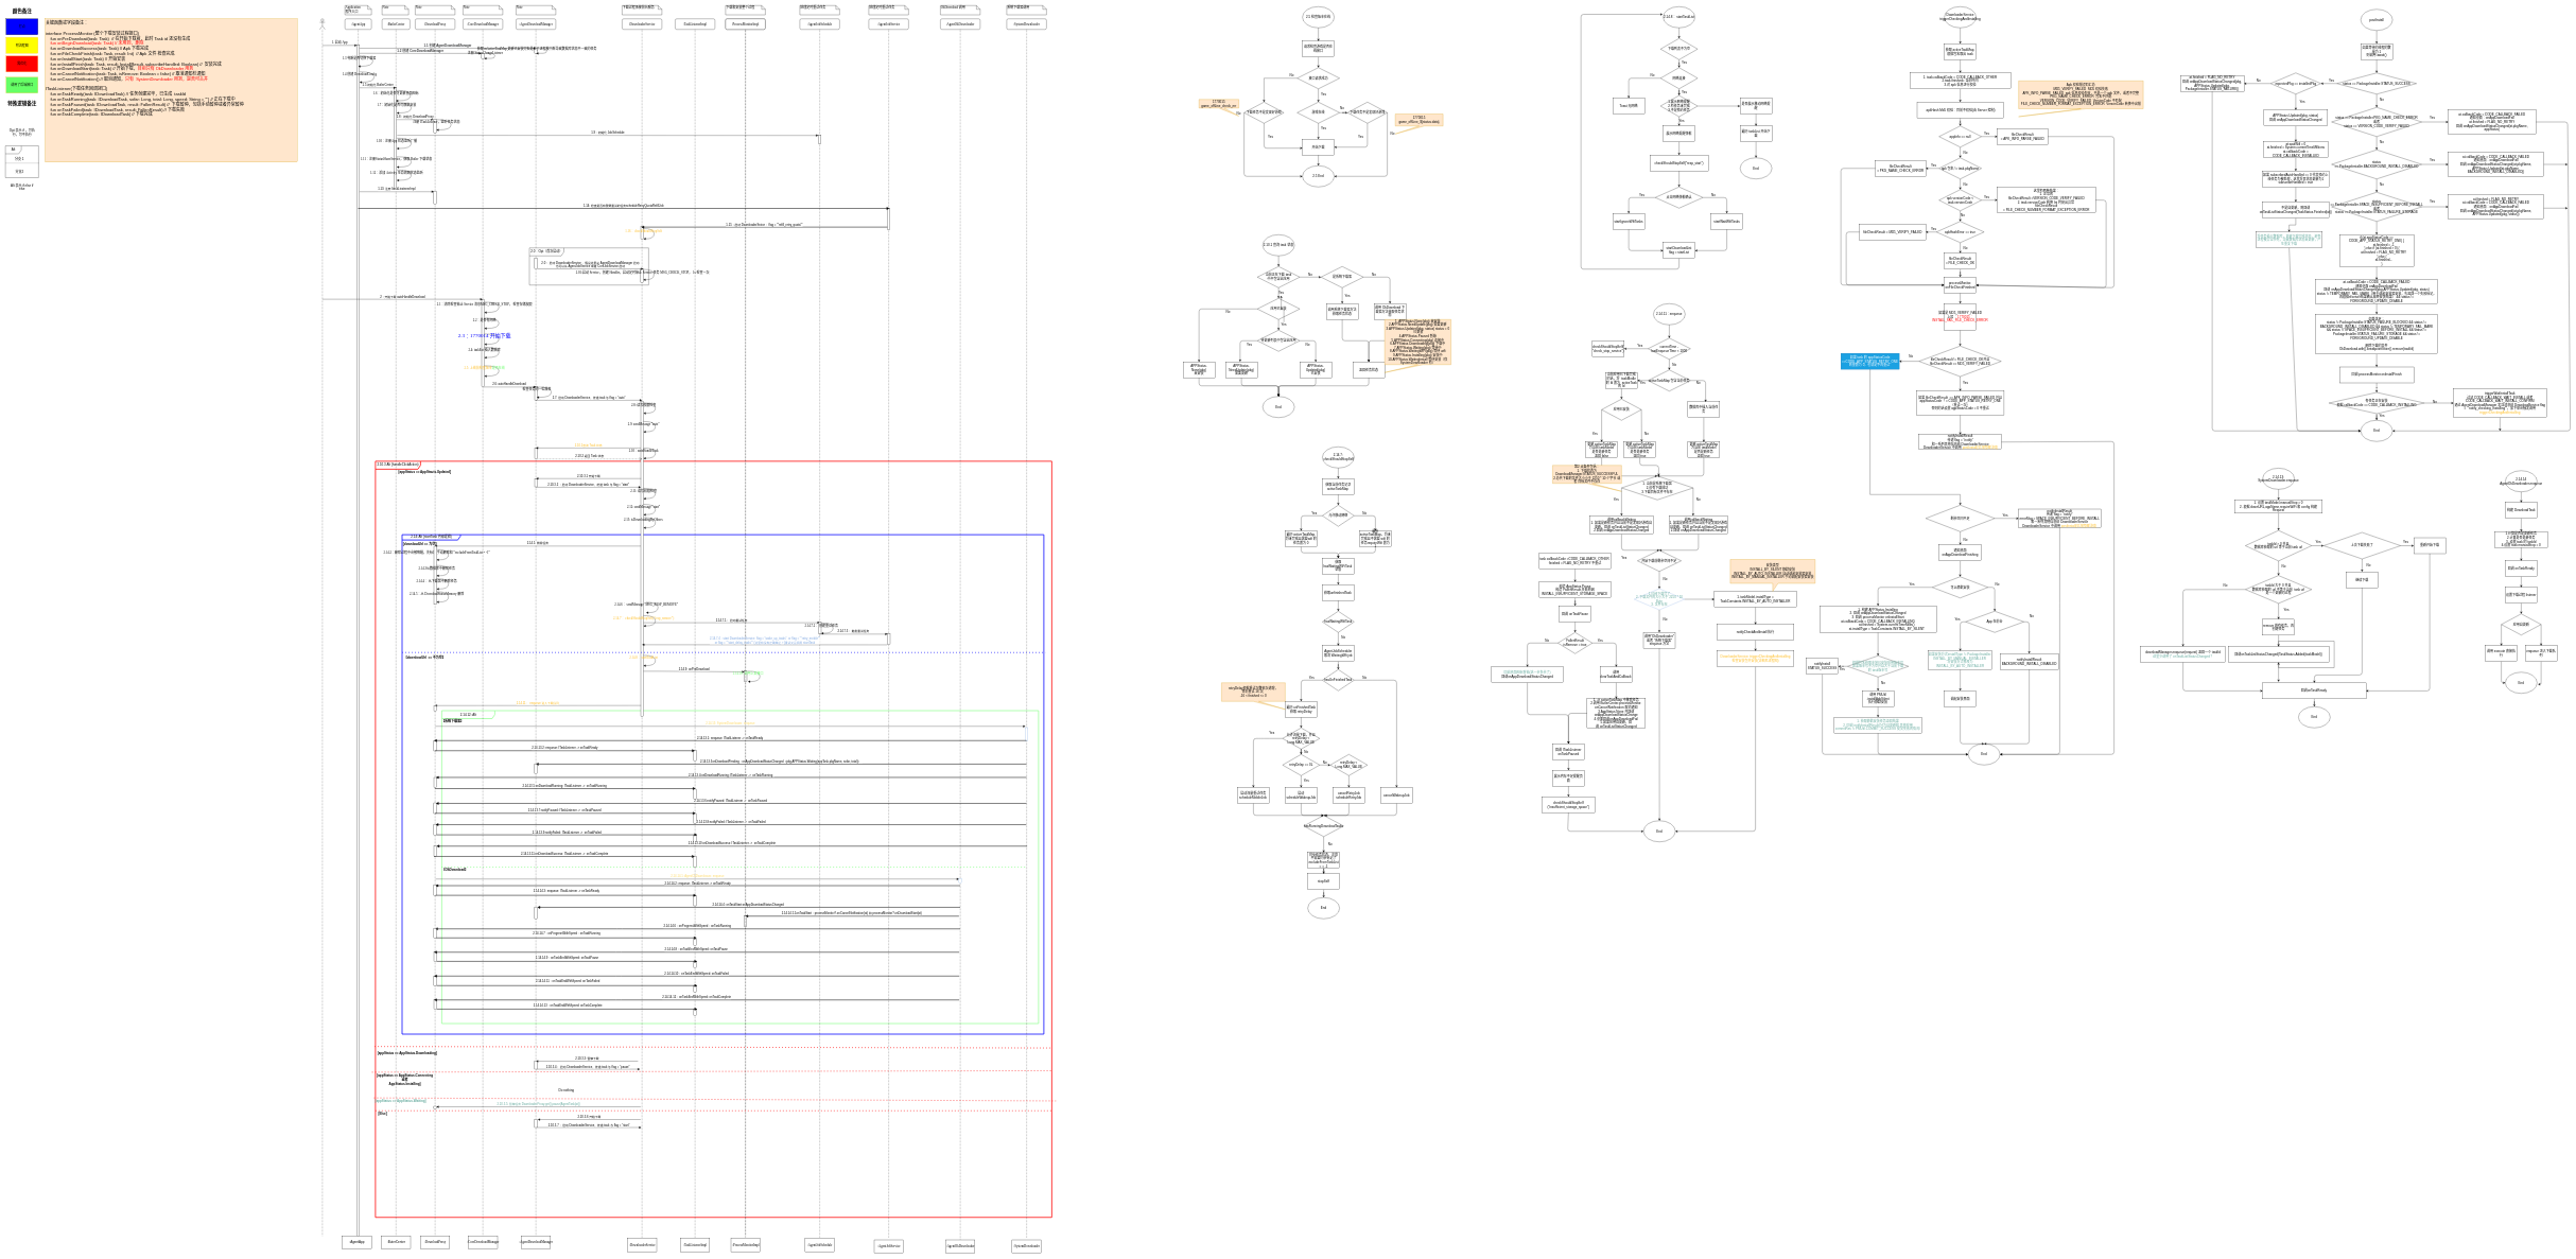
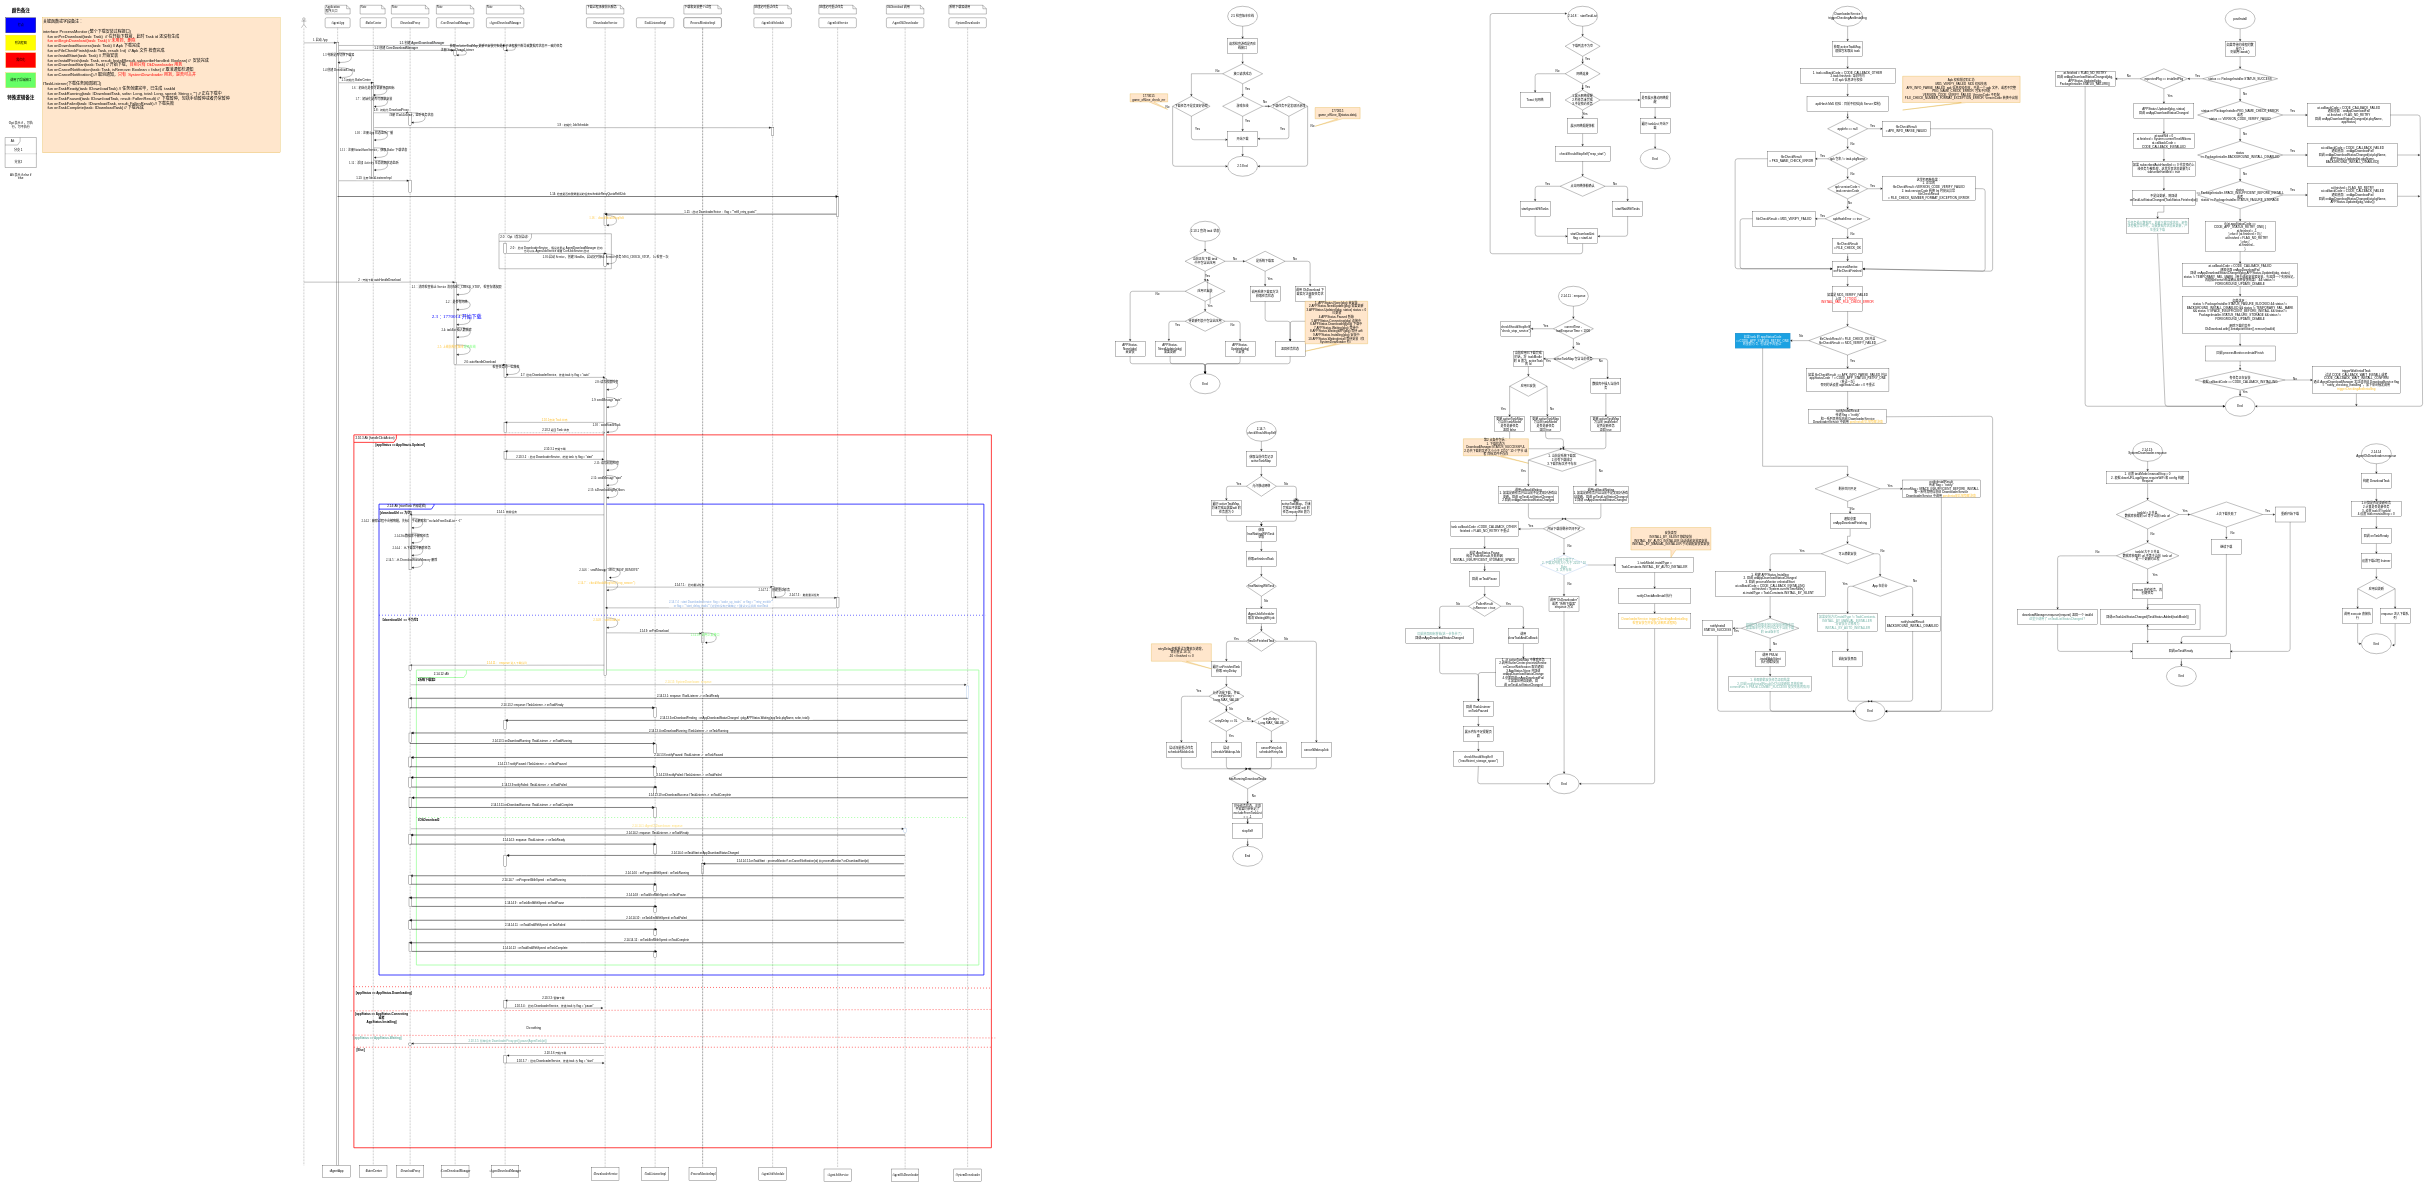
- <mxCell id="199" value="通知桌面&lt;br&gt;onAppDownloadFinishing" style="rounded=0;whiteSpace=wrap;html=1;" parent="1" vertex="1"><mxGeometry x="7310" y="2054" width="160" height="60" as="geometry" /></mxCell>
+ <mxCell id="199" value="通知桌面&lt;br&gt;onAppDownloadFinishing" style="rounded=0;whiteSpace=wrap;html=1;" parent="1" vertex="1"><mxGeometry x="7320" y="2054" width="160" height="60" as="geometry" /></mxCell>
+ <mxCell id="452" value="" style="edgeStyle=orthogonalEdgeStyle;rounded=0;orthogonalLoop=1;jettySize=auto;html=1;" parent="1" source="442" target="451" edge="1"><mxGeometry x="3453" y="1994" as="geometry" /></mxCell>
- <mxCell id="225" value="&lt;font color=&quot;#67ab9f&quot;&gt;如果安装方式installType != PackageInstaller.&lt;br&gt;INSTALL_BY_MANUAL_INSTALLER&amp;nbsp;&lt;br&gt;将安装方式修改为&lt;br&gt;INSTALL_BY_AUTO_INSTALLER&lt;/font&gt;" style="rounded=0;whiteSpace=wrap;html=1;" parent="1" vertex="1"><mxGeometry x="7270" y="2454" width="240" height="70" as="geometry" /></mxCell>
+ <mxCell id="225" value="&lt;font color=&quot;#67ab9f&quot;&gt;如果安装方式installType != TaskConstants.&lt;br&gt;INSTALL_BY_MANUAL_INSTALLER&amp;nbsp;&lt;br&gt;将安装方式修改为&lt;br&gt;INSTALL_BY_AUTO_INSTALLER&lt;/font&gt;" style="rounded=0;whiteSpace=wrap;html=1;" parent="1" vertex="1"><mxGeometry x="7270" y="2454" width="240" height="70" as="geometry" /></mxCell>
